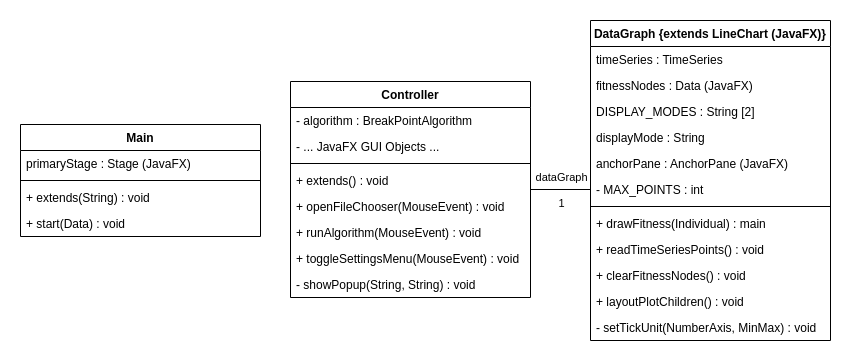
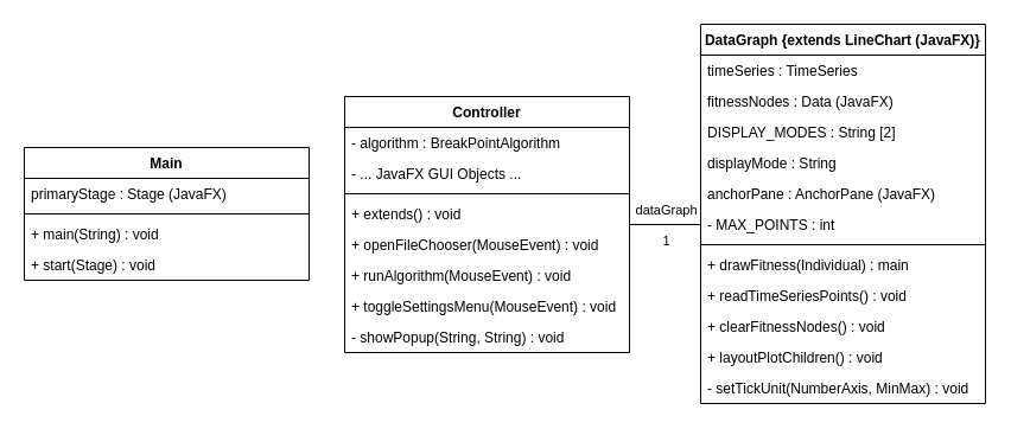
- <mxCell id="30" value="+ extends(String) : void " style="text;strokeColor=none;fillColor=none;align=left;verticalAlign=top;spacingLeft=4;spacingRight=4;overflow=hidden;rotatable=0;points=[[0,0.5],[1,0.5]];portConstraint=eastwest;" vertex="1" parent="27"><mxGeometry y="60" width="240" height="26" as="geometry" /></mxCell>
+ <mxCell id="30" value="+ main(String) : void " style="text;strokeColor=none;fillColor=none;align=left;verticalAlign=top;spacingLeft=4;spacingRight=4;overflow=hidden;rotatable=0;points=[[0,0.5],[1,0.5]];portConstraint=eastwest;" vertex="1" parent="27"><mxGeometry y="60" width="240" height="26" as="geometry" /></mxCell>
- <mxCell id="31" value="+ start(Data) : void" style="text;strokeColor=none;fillColor=none;align=left;verticalAlign=top;spacingLeft=4;spacingRight=4;overflow=hidden;rotatable=0;points=[[0,0.5],[1,0.5]];portConstraint=eastwest;" vertex="1" parent="27"><mxGeometry y="86" width="240" height="26" as="geometry" /></mxCell>
+ <mxCell id="31" value="+ start(Stage) : void" style="text;strokeColor=none;fillColor=none;align=left;verticalAlign=top;spacingLeft=4;spacingRight=4;overflow=hidden;rotatable=0;points=[[0,0.5],[1,0.5]];portConstraint=eastwest;" vertex="1" parent="27"><mxGeometry y="86" width="240" height="26" as="geometry" /></mxCell>
